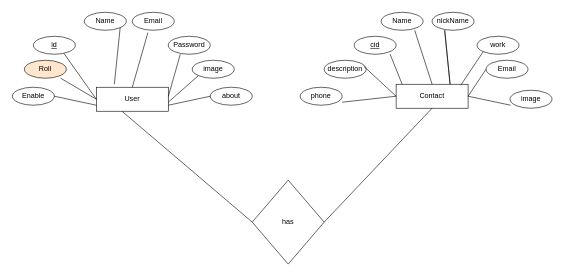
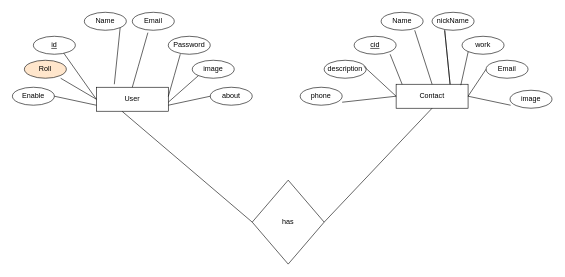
- <mxCell id="15" value="work" style="ellipse;whiteSpace=wrap;html=1;" parent="1" vertex="1"><mxGeometry x="795" y="60" width="70" height="30" as="geometry" /></mxCell>
+ <mxCell id="15" value="work" style="ellipse;whiteSpace=wrap;html=1;" parent="1" vertex="1"><mxGeometry x="770" y="60" width="70" height="30" as="geometry" /></mxCell>
